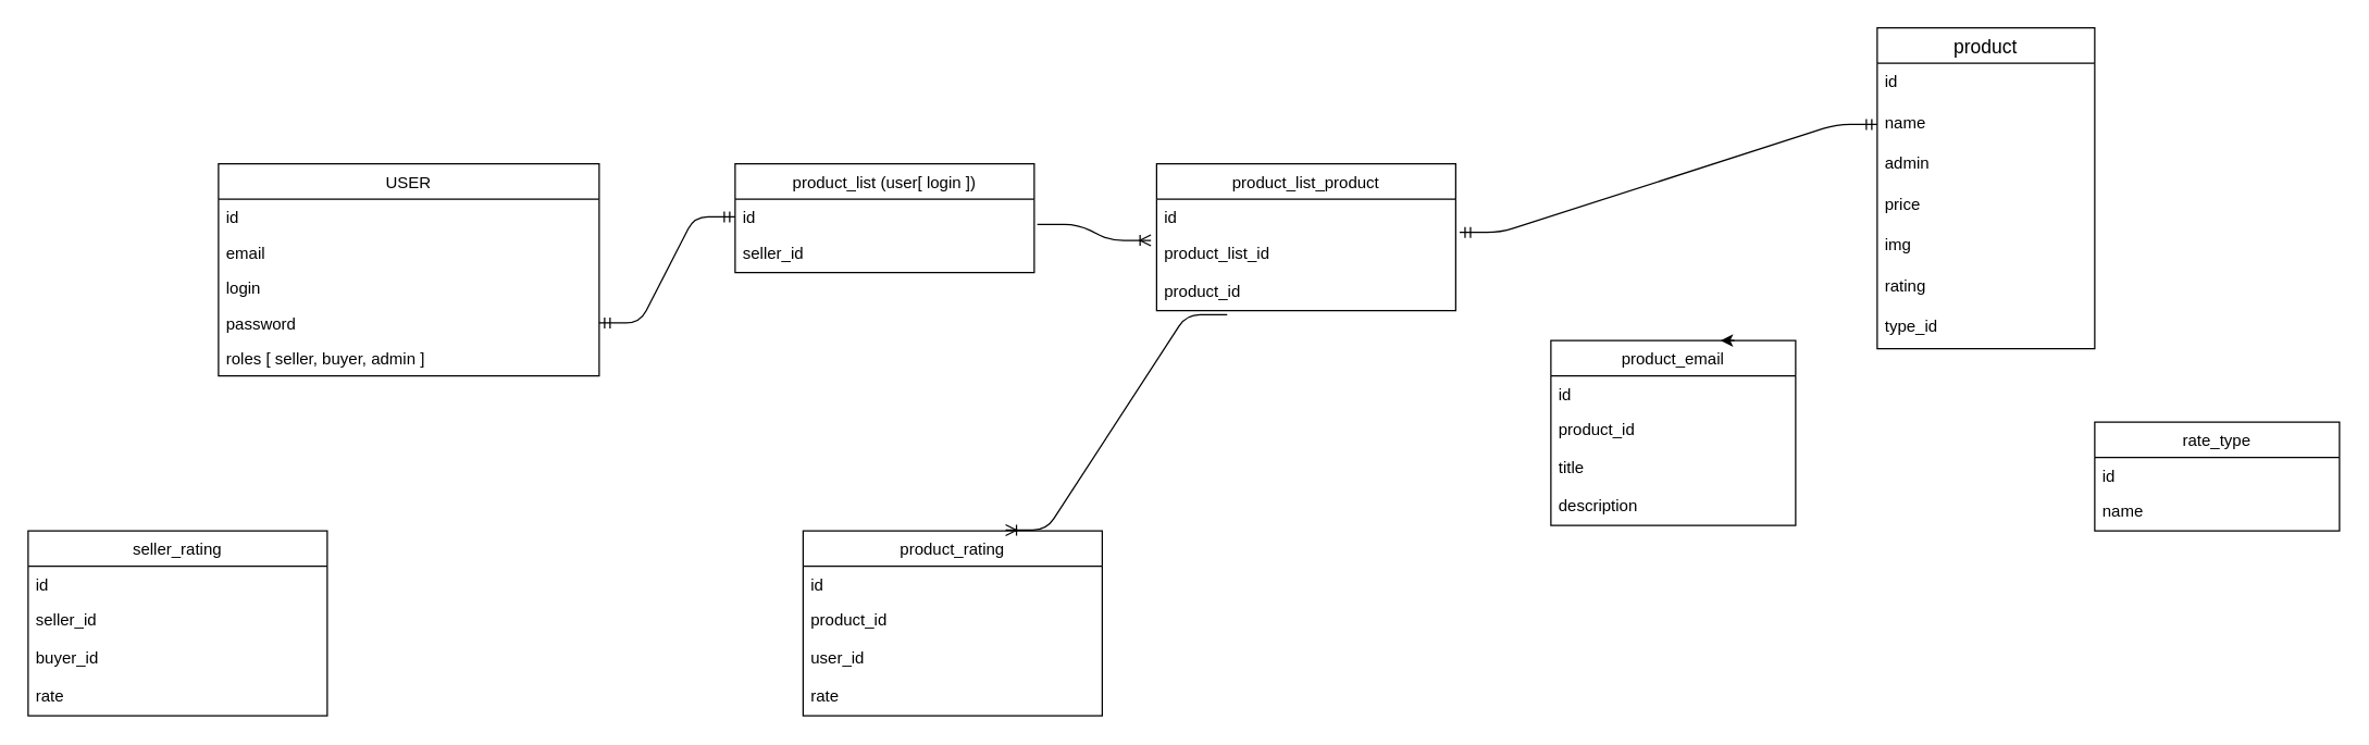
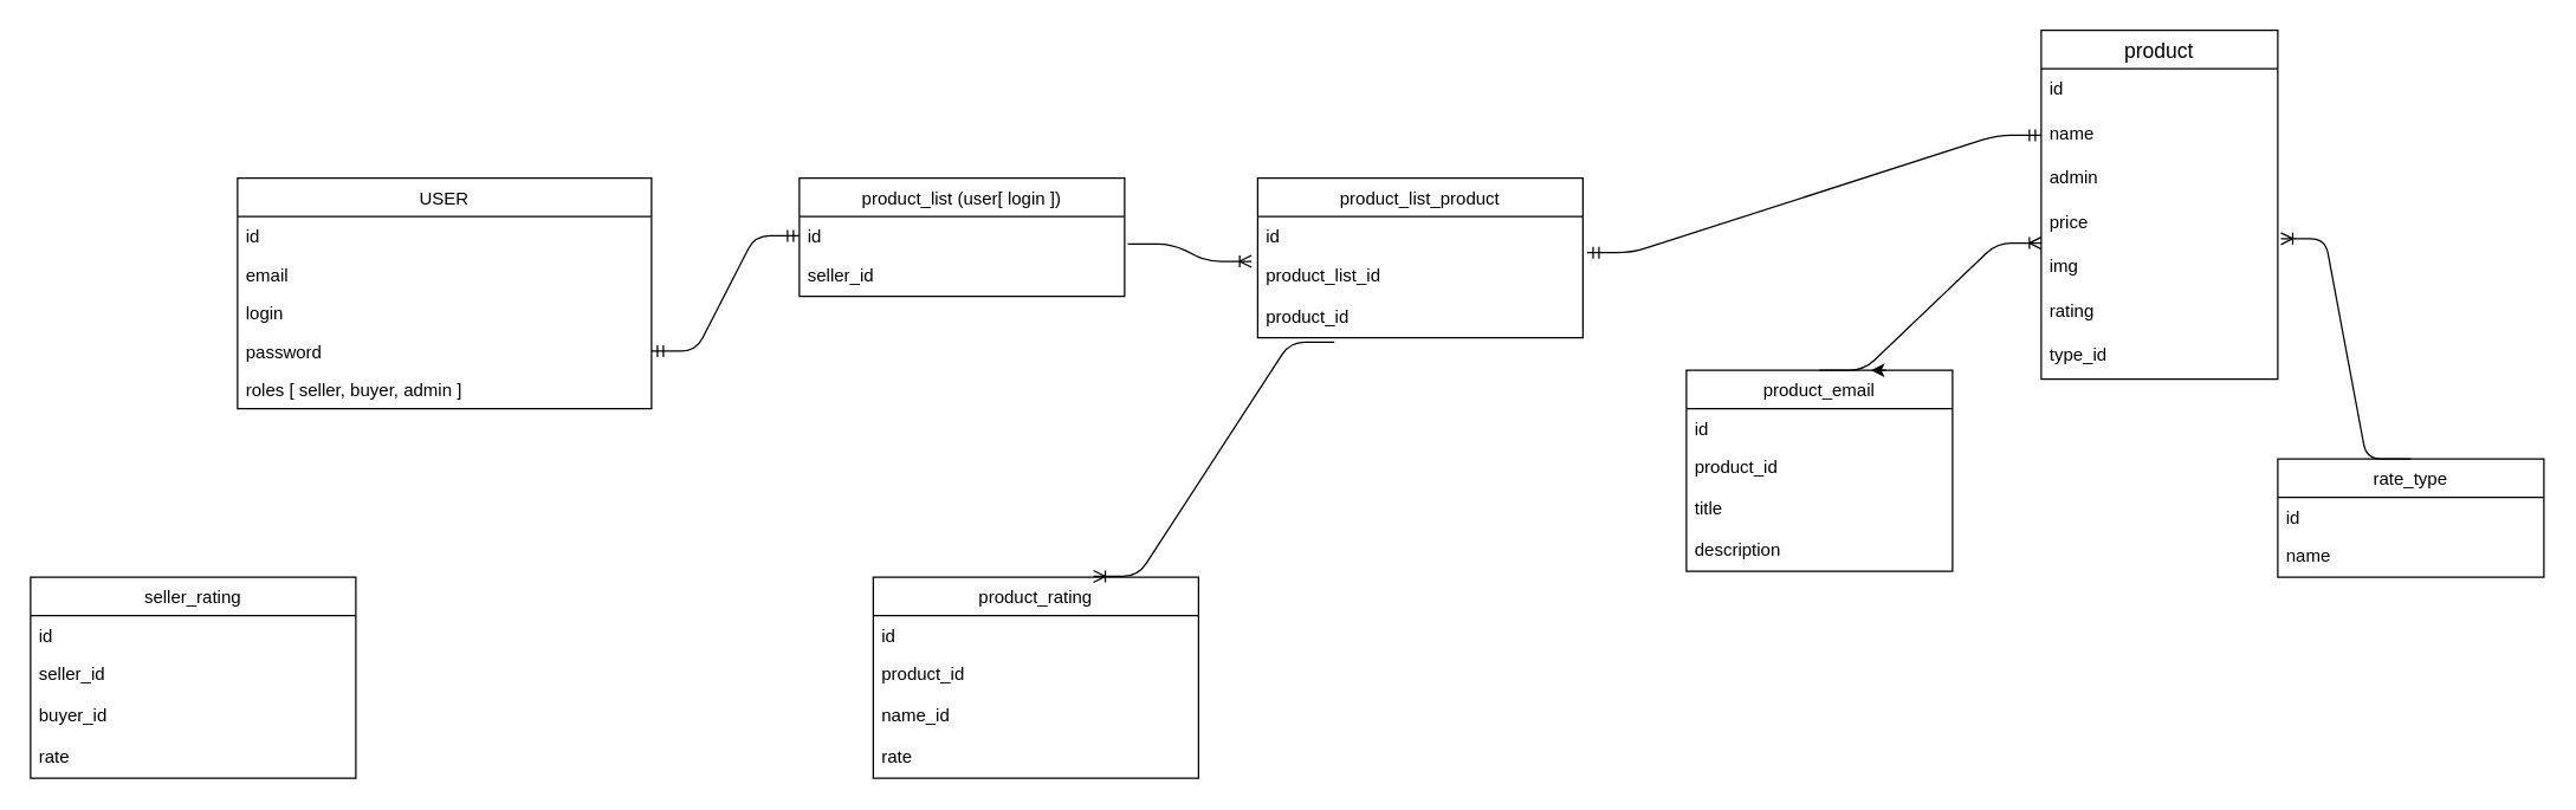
+ <mxCell id="29" value="" style="edgeStyle=entityRelationEdgeStyle;fontSize=12;html=1;endArrow=ERoneToMany;entryX=0;entryY=-0.067;entryDx=0;entryDy=0;entryPerimeter=0;exitX=0.5;exitY=0;exitDx=0;exitDy=0;" edge="1" parent="1" source="24" target="17"><mxGeometry width="100" height="100" relative="1" as="geometry"><mxPoint x="1070" y="550" as="sourcePoint" /><mxPoint x="1040" y="360" as="targetPoint" /></mxGeometry></mxCell>
+ <mxCell id="23" value="" style="edgeStyle=entityRelationEdgeStyle;fontSize=12;html=1;endArrow=ERoneToMany;exitX=0.5;exitY=0;exitDx=0;exitDy=0;entryX=1.013;entryY=0.833;entryDx=0;entryDy=0;entryPerimeter=0;" edge="1" parent="1" source="20" target="16"><mxGeometry width="100" height="100" relative="1" as="geometry"><mxPoint x="1260" y="560" as="sourcePoint" /><mxPoint x="1200" y="510" as="targetPoint" /></mxGeometry></mxCell>
- <mxCell id="40" value="user_id" style="text;strokeColor=none;fillColor=none;align=left;verticalAlign=top;spacingLeft=4;spacingRight=4;overflow=hidden;rotatable=0;points=[[0,0.5],[1,0.5]];portConstraint=eastwest;" vertex="1" parent="37"><mxGeometry y="80" width="220" height="28" as="geometry" /></mxCell>
+ <mxCell id="40" value="name_id" style="text;strokeColor=none;fillColor=none;align=left;verticalAlign=top;spacingLeft=4;spacingRight=4;overflow=hidden;rotatable=0;points=[[0,0.5],[1,0.5]];portConstraint=eastwest;" vertex="1" parent="37"><mxGeometry y="80" width="220" height="28" as="geometry" /></mxCell>
